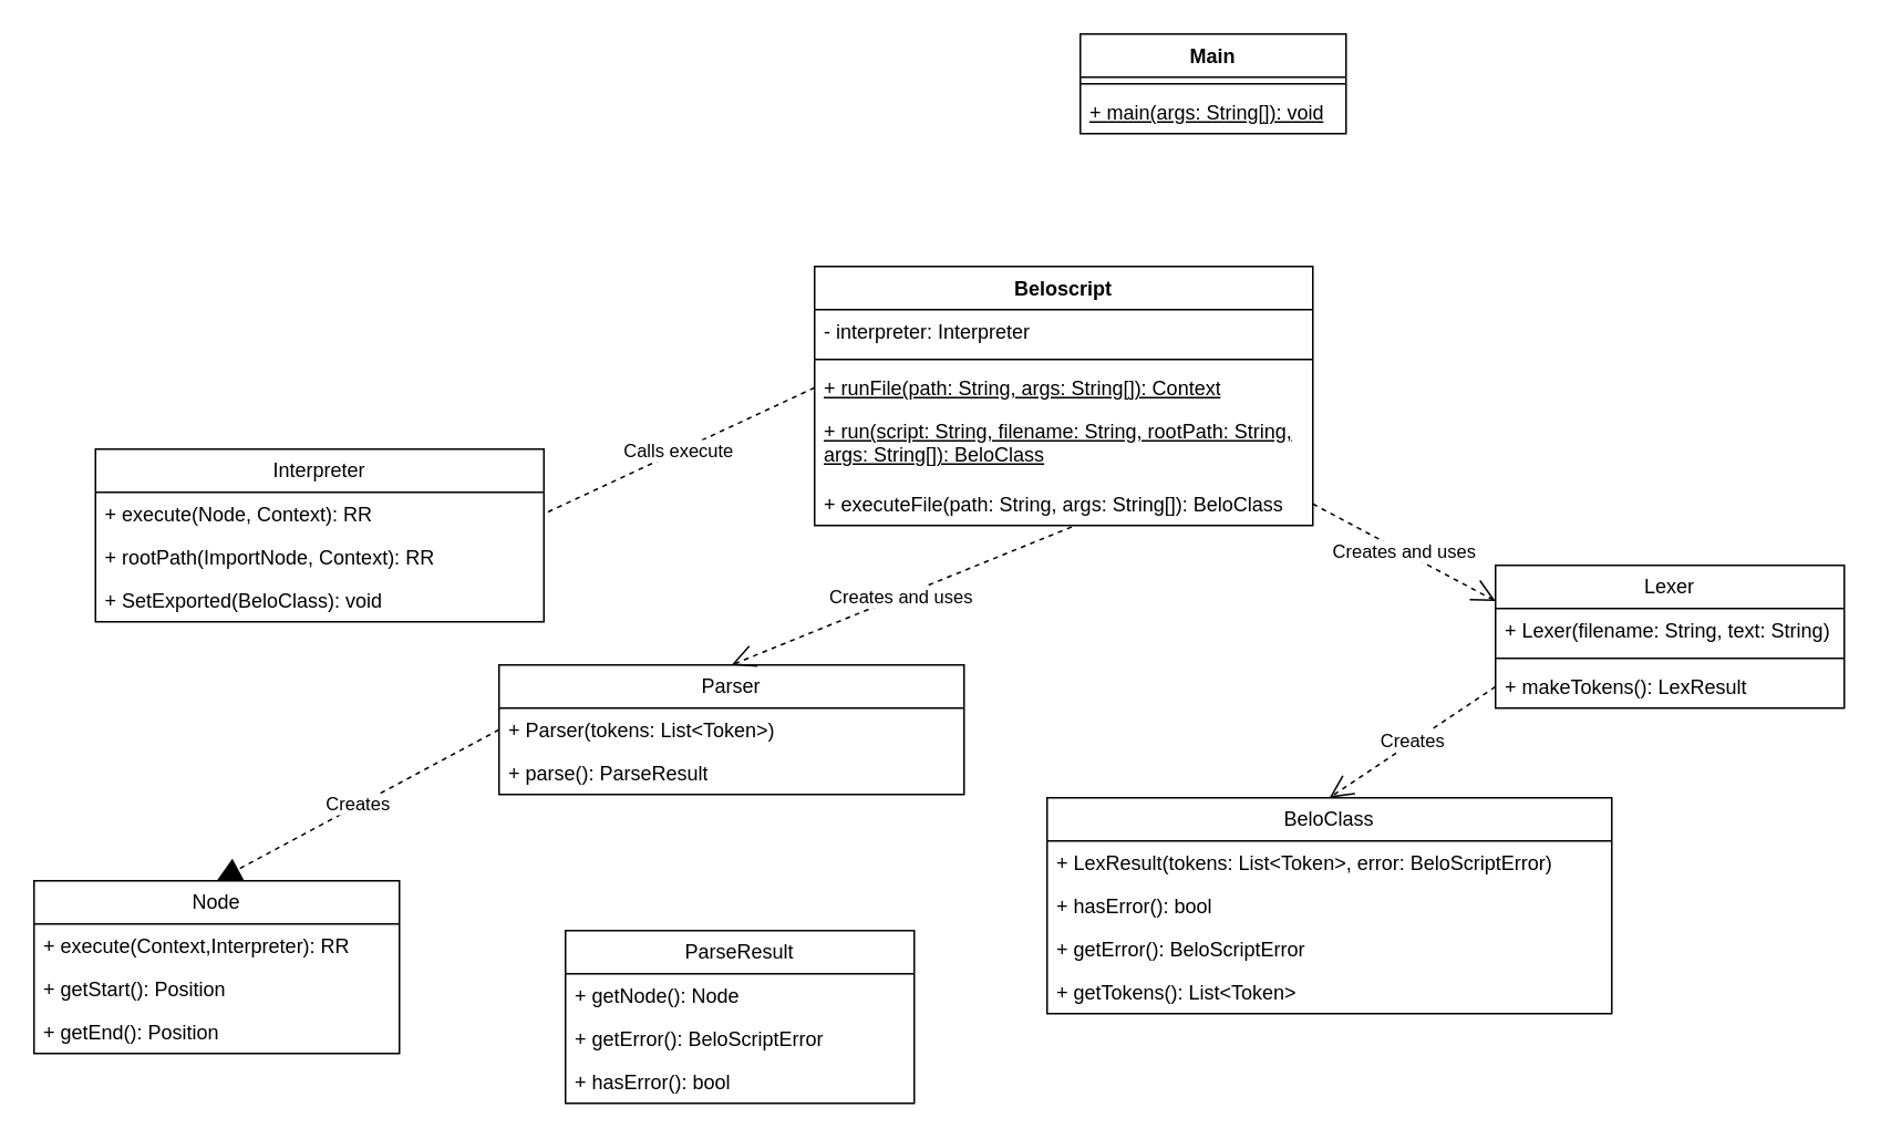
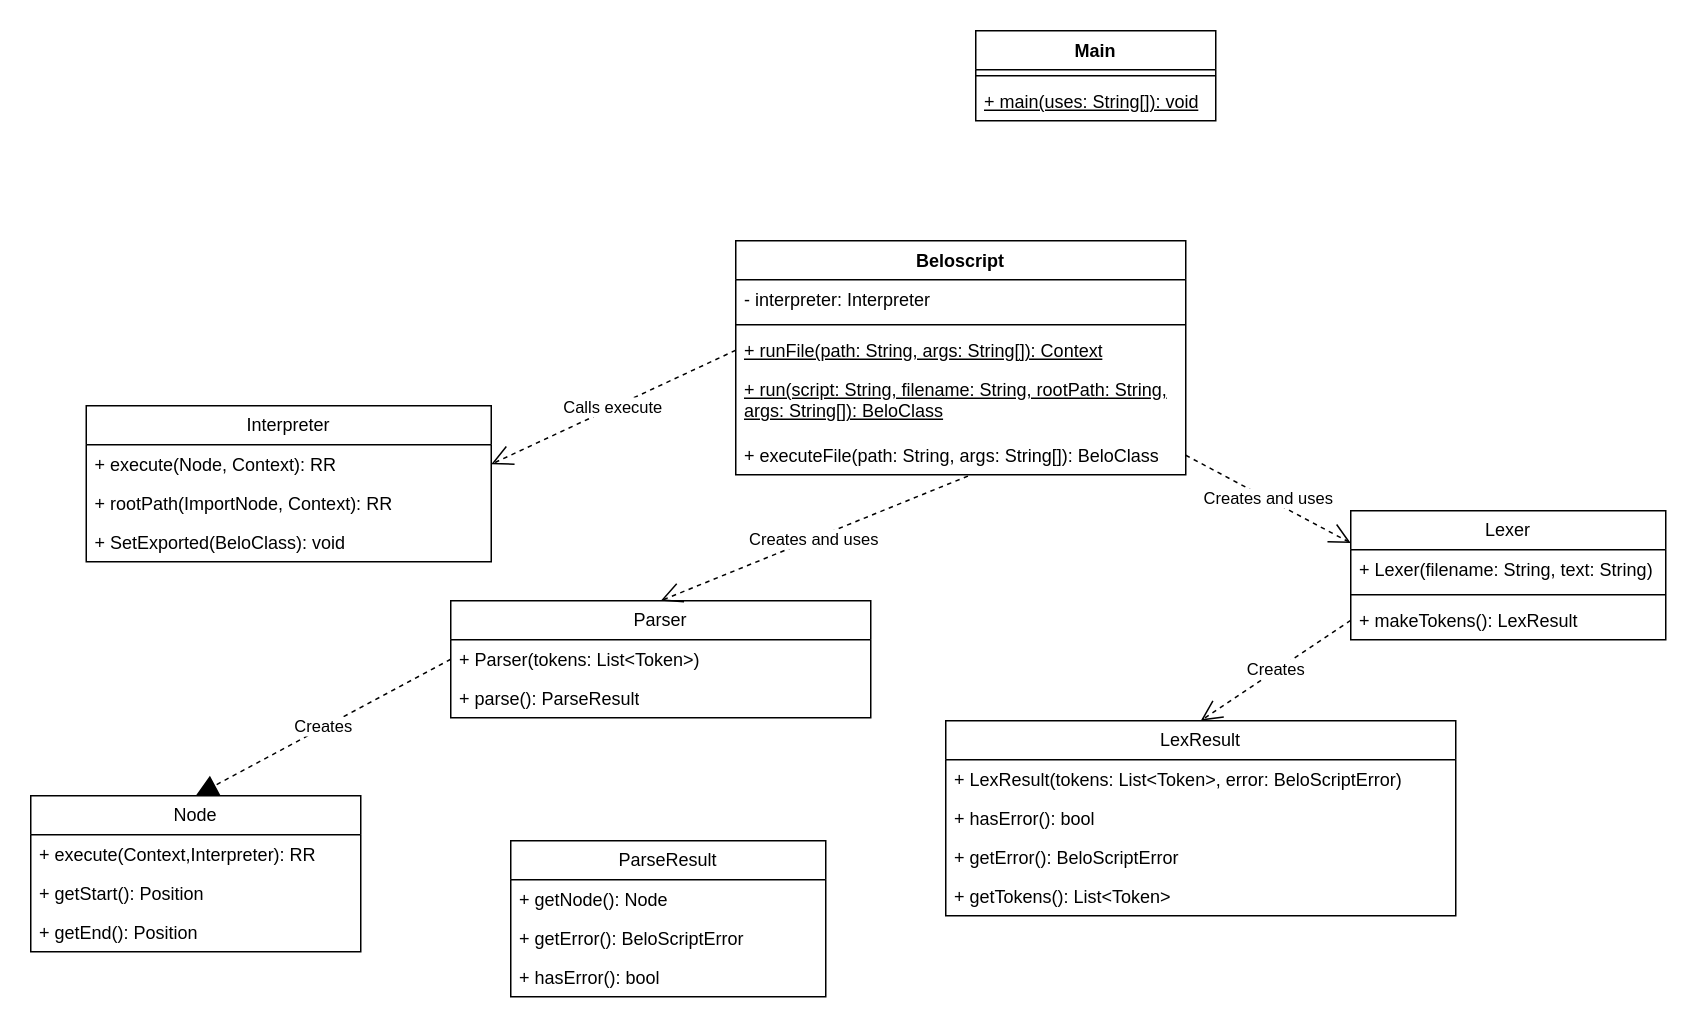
- <mxCell id="4" value="+ main(args: String[]): void" style="text;strokeColor=none;fillColor=none;align=left;verticalAlign=top;spacingLeft=4;spacingRight=4;overflow=hidden;rotatable=0;points=[[0,0.5],[1,0.5]];portConstraint=eastwest;whiteSpace=wrap;html=1;fontStyle=4" parent="2" vertex="1"><mxGeometry y="34" width="160" height="26" as="geometry" /></mxCell>
+ <mxCell id="4" value="+ main(uses: String[]): void" style="text;strokeColor=none;fillColor=none;align=left;verticalAlign=top;spacingLeft=4;spacingRight=4;overflow=hidden;rotatable=0;points=[[0,0.5],[1,0.5]];portConstraint=eastwest;whiteSpace=wrap;html=1;fontStyle=4" parent="2" vertex="1"><mxGeometry y="34" width="160" height="26" as="geometry" /></mxCell>
- <mxCell id="39" value="Calls execute" style="endArrow=none;endSize=12;dashed=1;html=1;rounded=0;exitX=0;exitY=0.5;exitDx=0;exitDy=0;entryX=1;entryY=0.5;entryDx=0;entryDy=0;" edge="1" parent="1" source="8" target="12"><mxGeometry width="160" relative="1" as="geometry"><mxPoint x="400" y="300" as="sourcePoint" /><mxPoint x="560" y="300" as="targetPoint" /></mxGeometry></mxCell>
+ <mxCell id="39" value="Calls execute" style="endArrow=open;endSize=12;dashed=1;html=1;rounded=0;exitX=0;exitY=0.5;exitDx=0;exitDy=0;entryX=1;entryY=0.5;entryDx=0;entryDy=0;" edge="1" parent="1" source="8" target="12"><mxGeometry width="160" relative="1" as="geometry"><mxPoint x="400" y="300" as="sourcePoint" /><mxPoint x="560" y="300" as="targetPoint" /></mxGeometry></mxCell>
- <mxCell id="20" value="BeloClass" style="swimlane;fontStyle=0;childLayout=stackLayout;horizontal=1;startSize=26;fillColor=none;horizontalStack=0;resizeParent=1;resizeParentMax=0;resizeLast=0;collapsible=1;marginBottom=0;whiteSpace=wrap;html=1;" vertex="1" parent="1"><mxGeometry x="630" y="480" width="340" height="130" as="geometry" /></mxCell>
+ <mxCell id="20" value="LexResult" style="swimlane;fontStyle=0;childLayout=stackLayout;horizontal=1;startSize=26;fillColor=none;horizontalStack=0;resizeParent=1;resizeParentMax=0;resizeLast=0;collapsible=1;marginBottom=0;whiteSpace=wrap;html=1;" vertex="1" parent="1"><mxGeometry x="630" y="480" width="340" height="130" as="geometry" /></mxCell>
